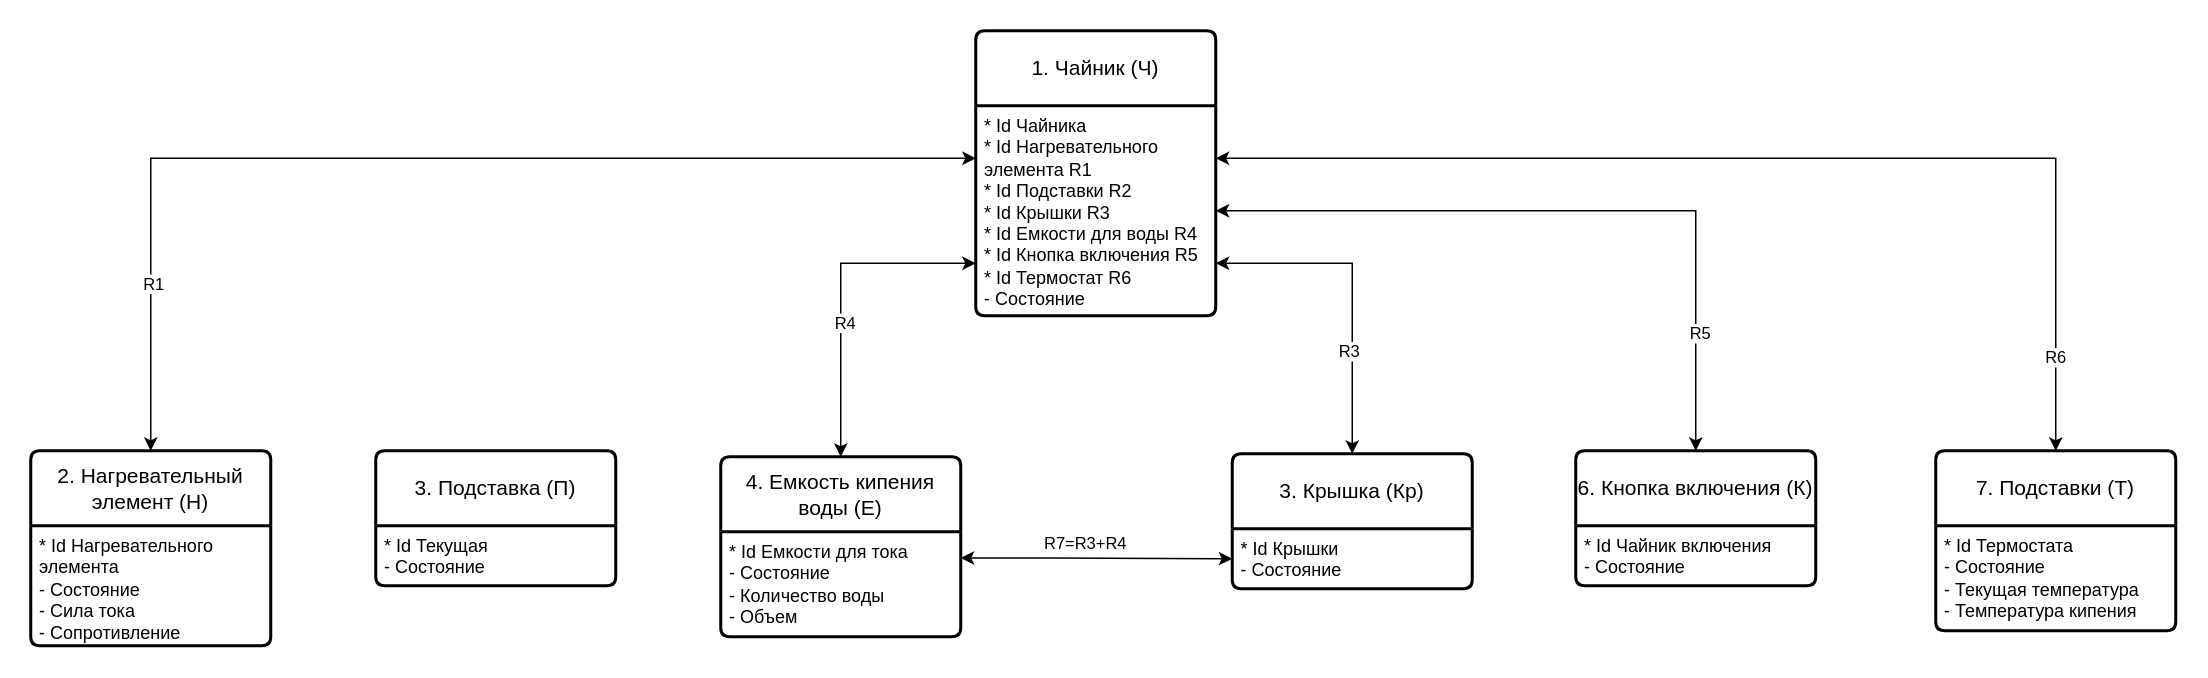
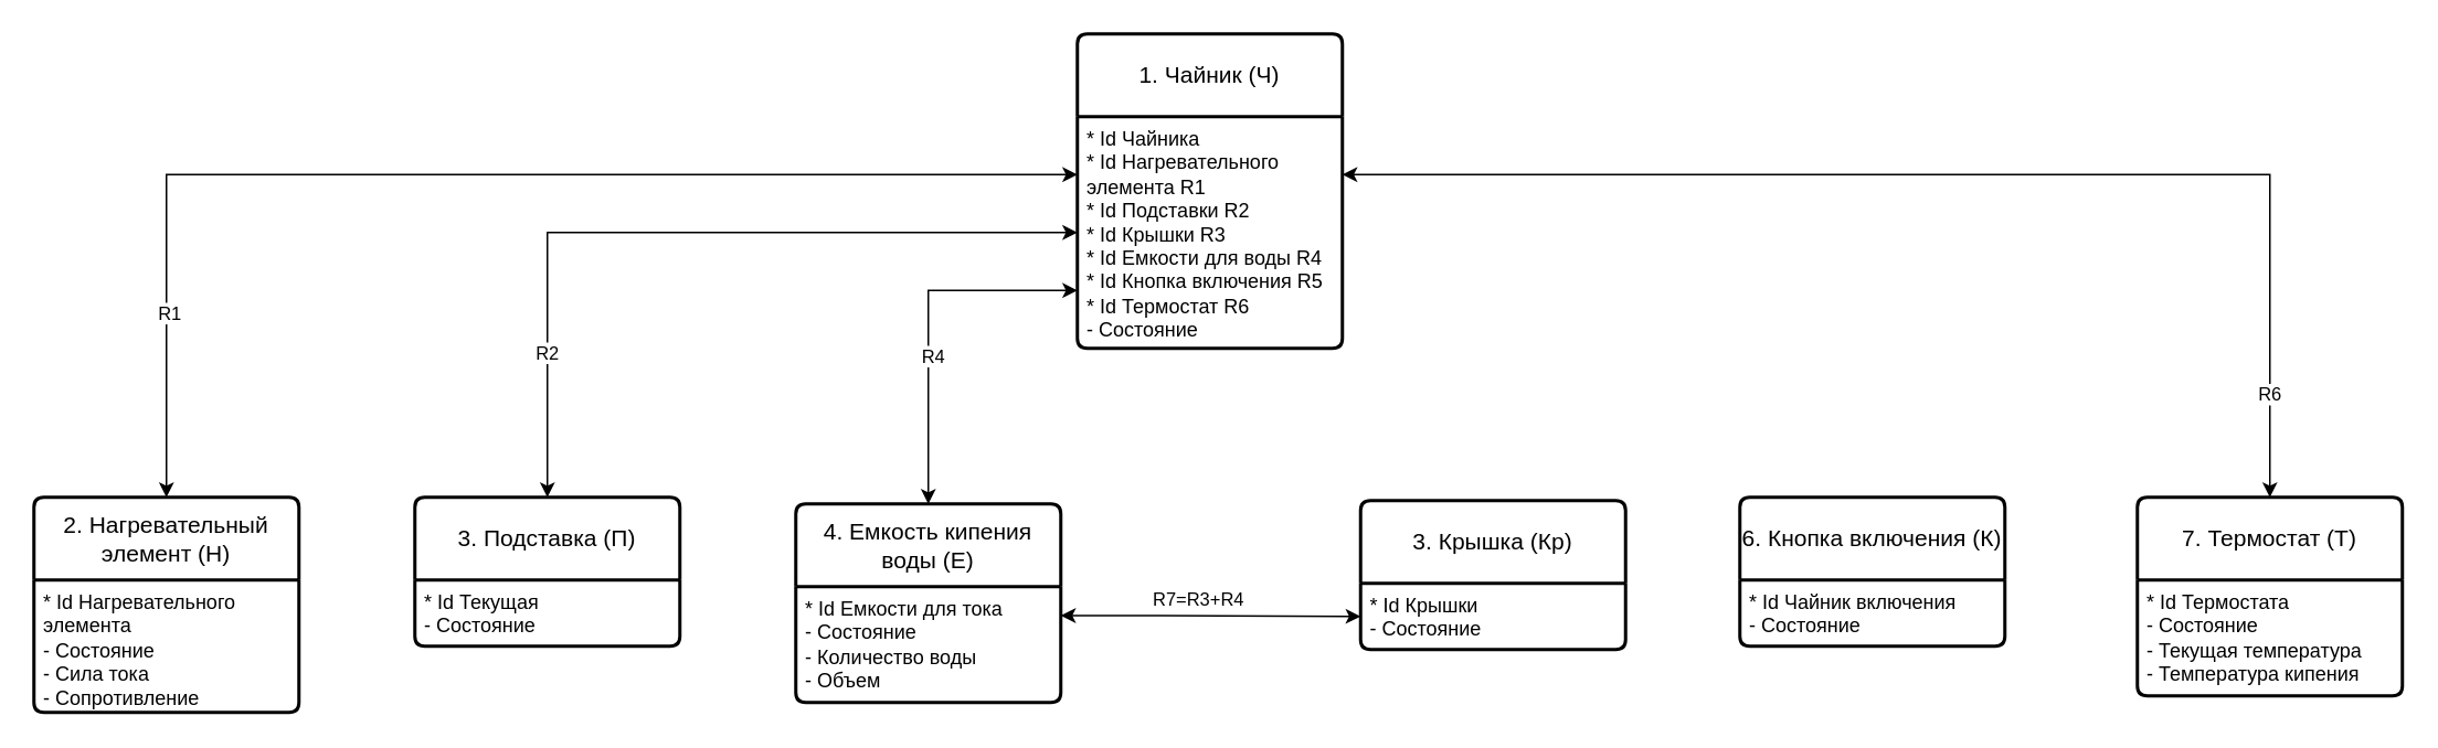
+ <mxCell id="22" value="" style="endArrow=classic;startArrow=classic;html=1;rounded=0;strokeColor=default;align=center;verticalAlign=middle;fontFamily=Helvetica;fontSize=11;fontColor=default;labelBackgroundColor=default;edgeStyle=orthogonalEdgeStyle;exitX=0.5;exitY=0;exitDx=0;exitDy=0;entryX=0;entryY=0.5;entryDx=0;entryDy=0;" edge="1" parent="1" source="6" target="3"><mxGeometry width="50" height="50" relative="1" as="geometry"><mxPoint x="370" y="210" as="sourcePoint" /><mxPoint x="420" y="160" as="targetPoint" /></mxGeometry></mxCell>
+ <mxCell id="23" value="R2" style="edgeLabel;html=1;align=center;verticalAlign=middle;resizable=0;points=[];" connectable="0" vertex="1" parent="22"><mxGeometry x="-0.632" y="1" relative="1" as="geometry"><mxPoint as="offset" /></mxGeometry></mxCell>
- <mxCell id="20" value="" style="endArrow=classic;startArrow=classic;html=1;rounded=0;strokeColor=default;align=center;verticalAlign=middle;fontFamily=Helvetica;fontSize=11;fontColor=default;labelBackgroundColor=default;edgeStyle=orthogonalEdgeStyle;entryX=0.5;entryY=0;entryDx=0;entryDy=0;exitX=1;exitY=0.5;exitDx=0;exitDy=0;" edge="1" parent="1" source="3" target="10"><mxGeometry width="50" height="50" relative="1" as="geometry"><mxPoint x="910" y="250" as="sourcePoint" /><mxPoint x="960" y="200" as="targetPoint" /></mxGeometry></mxCell>
- <mxCell id="21" value="R5" style="edgeLabel;html=1;align=center;verticalAlign=middle;resizable=0;points=[];" connectable="0" vertex="1" parent="20"><mxGeometry x="0.672" y="2" relative="1" as="geometry"><mxPoint as="offset" /></mxGeometry></mxCell>
- <mxCell id="26" value="" style="endArrow=classic;startArrow=classic;html=1;rounded=0;strokeColor=default;align=center;verticalAlign=middle;fontFamily=Helvetica;fontSize=11;fontColor=default;labelBackgroundColor=default;edgeStyle=orthogonalEdgeStyle;exitX=1;exitY=0.75;exitDx=0;exitDy=0;entryX=0.5;entryY=0;entryDx=0;entryDy=0;" edge="1" parent="1" source="3" target="8"><mxGeometry width="50" height="50" relative="1" as="geometry"><mxPoint x="870" y="260" as="sourcePoint" /><mxPoint x="920" y="210" as="targetPoint" /></mxGeometry></mxCell>
- <mxCell id="27" value="R3" style="edgeLabel;html=1;align=center;verticalAlign=middle;resizable=0;points=[];" connectable="0" vertex="1" parent="26"><mxGeometry x="0.365" y="-3" relative="1" as="geometry"><mxPoint as="offset" /></mxGeometry></mxCell>
- <mxCell id="12" value="7. Подставки (Т)" style="swimlane;childLayout=stackLayout;horizontal=1;startSize=50;horizontalStack=0;rounded=1;fontSize=14;fontStyle=0;strokeWidth=2;resizeParent=0;resizeLast=1;shadow=0;dashed=0;align=center;arcSize=4;whiteSpace=wrap;html=1;" vertex="1" parent="1"><mxGeometry x="1290" y="300" width="160" height="120" as="geometry" /></mxCell>
+ <mxCell id="12" value="7. Термостат (Т)" style="swimlane;childLayout=stackLayout;horizontal=1;startSize=50;horizontalStack=0;rounded=1;fontSize=14;fontStyle=0;strokeWidth=2;resizeParent=0;resizeLast=1;shadow=0;dashed=0;align=center;arcSize=4;whiteSpace=wrap;html=1;" vertex="1" parent="1"><mxGeometry x="1290" y="300" width="160" height="120" as="geometry" /></mxCell>
